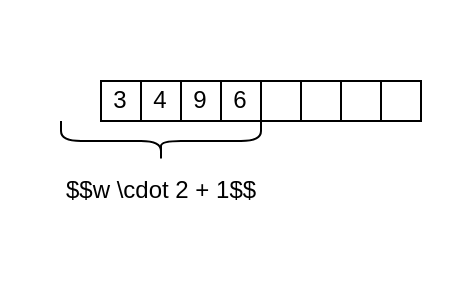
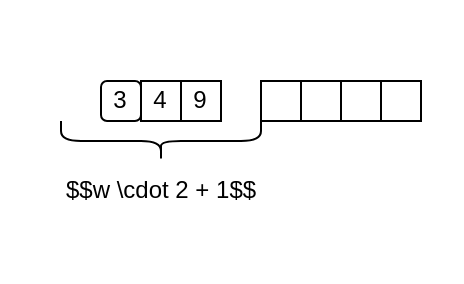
- <mxCell id="2" value="3" style="whiteSpace=wrap;html=1;" vertex="1" parent="1"><mxGeometry x="50" width="20" height="20" as="geometry" y="40" /></mxCell>
+ <mxCell id="2" value="3" style="whiteSpace=wrap;html=1;rounded=1;" vertex="1" parent="1"><mxGeometry x="50" width="20" height="20" as="geometry" y="40" /></mxCell>
- <mxCell id="5" value="6" style="whiteSpace=wrap;html=1;" vertex="1" parent="1"><mxGeometry x="110" width="20" height="20" as="geometry" y="40" /></mxCell>
